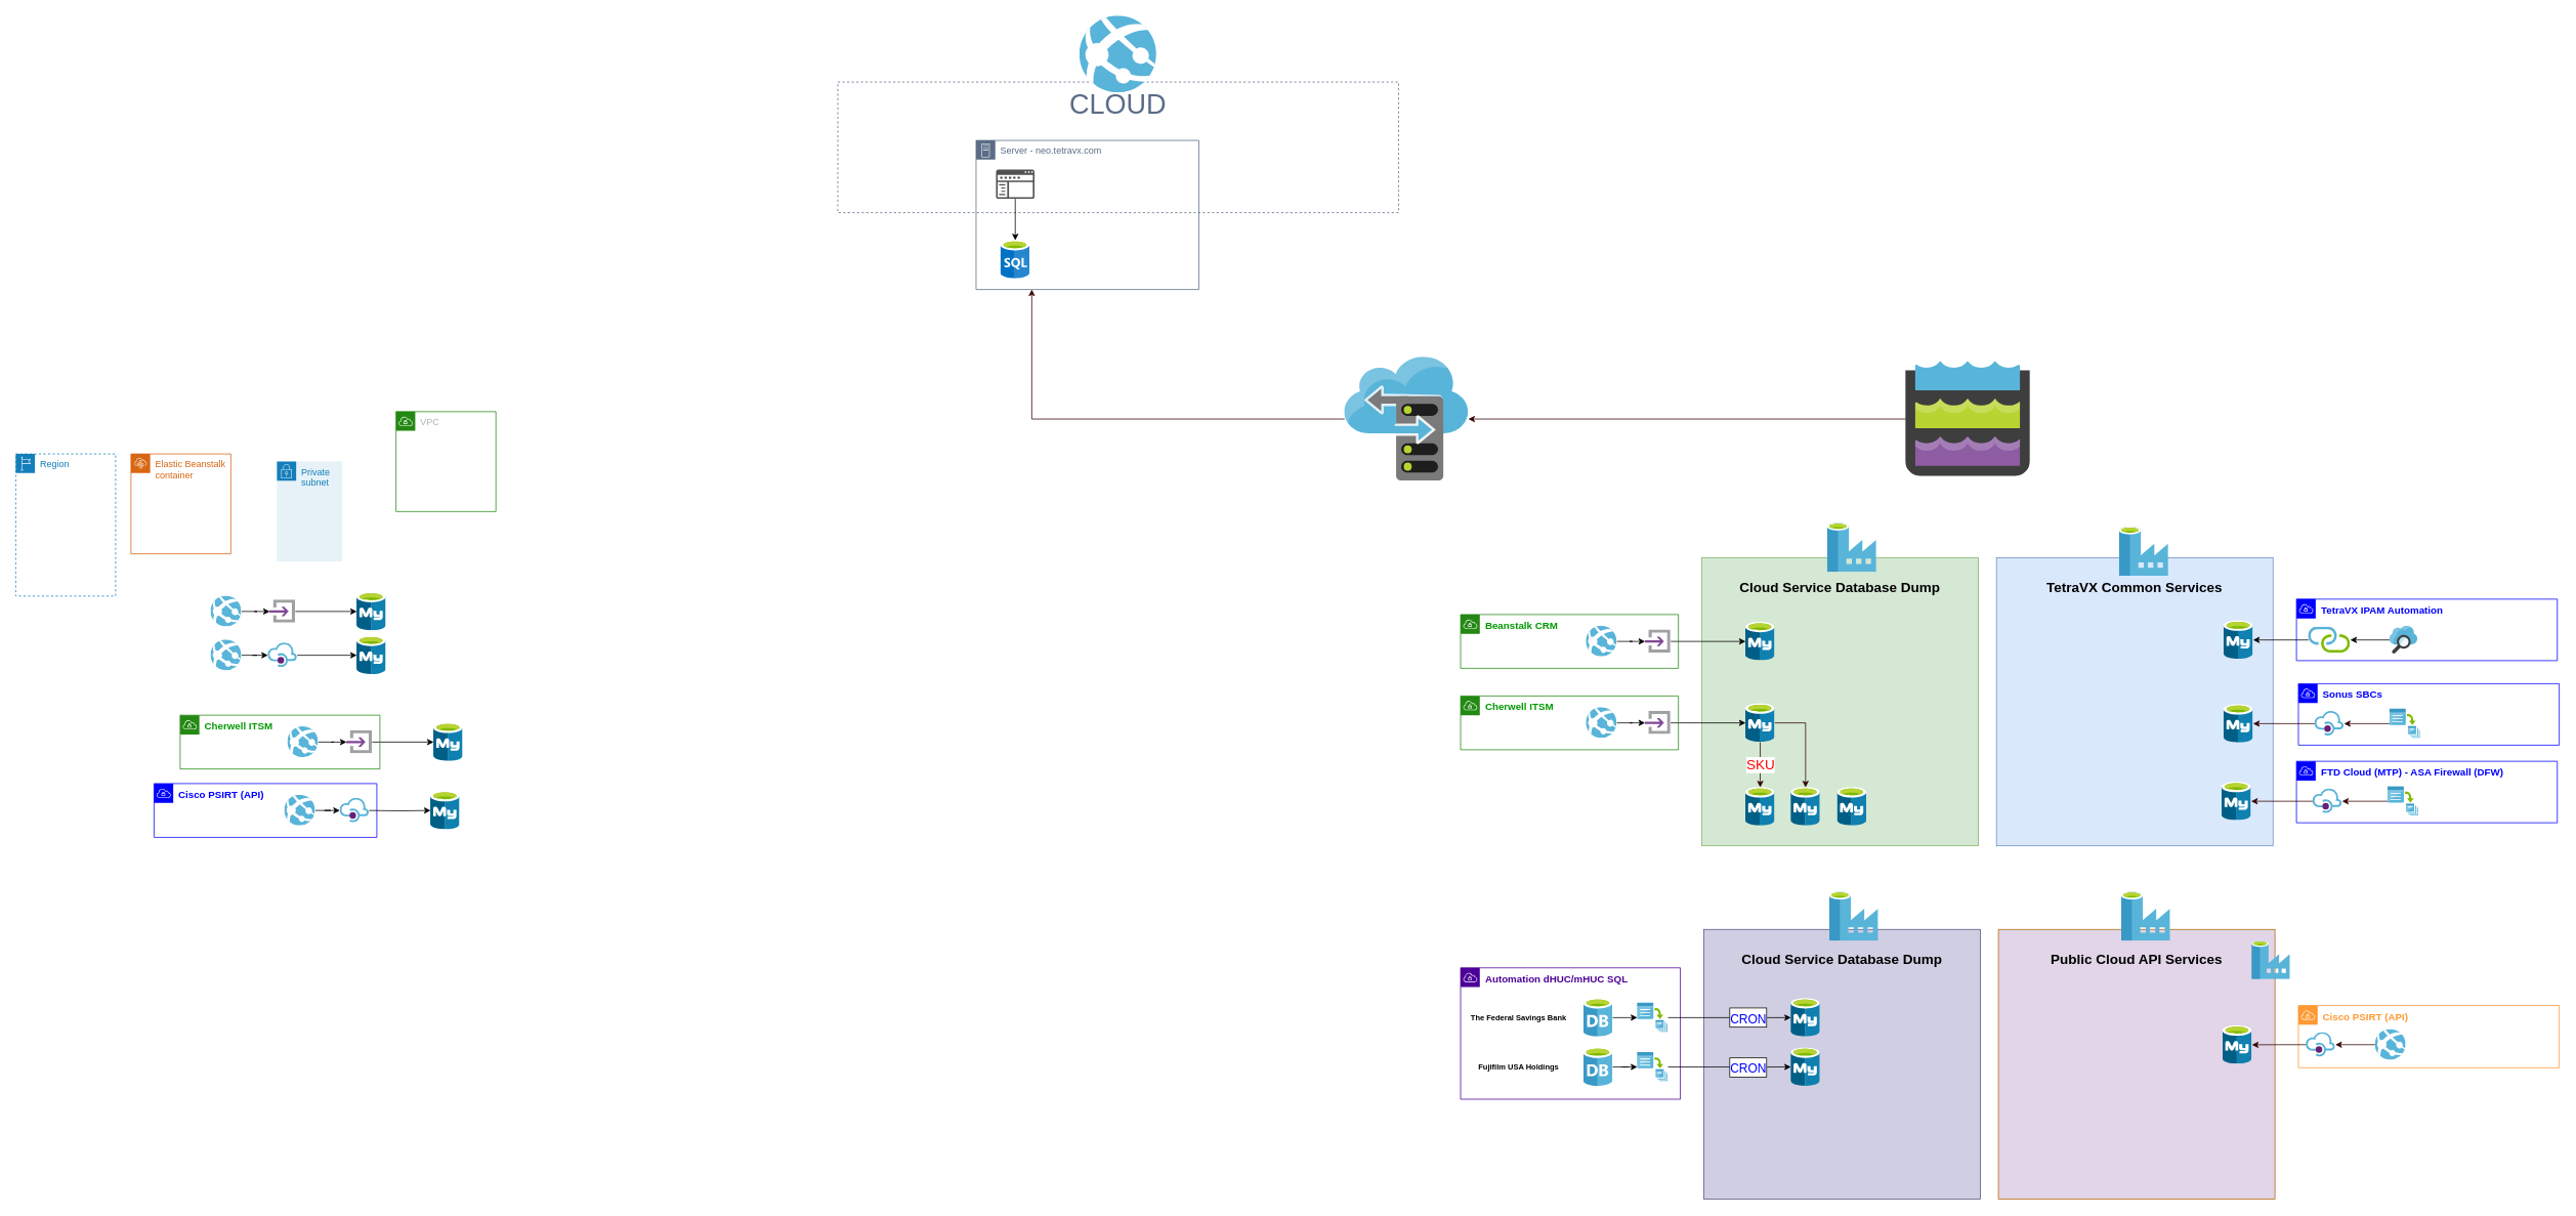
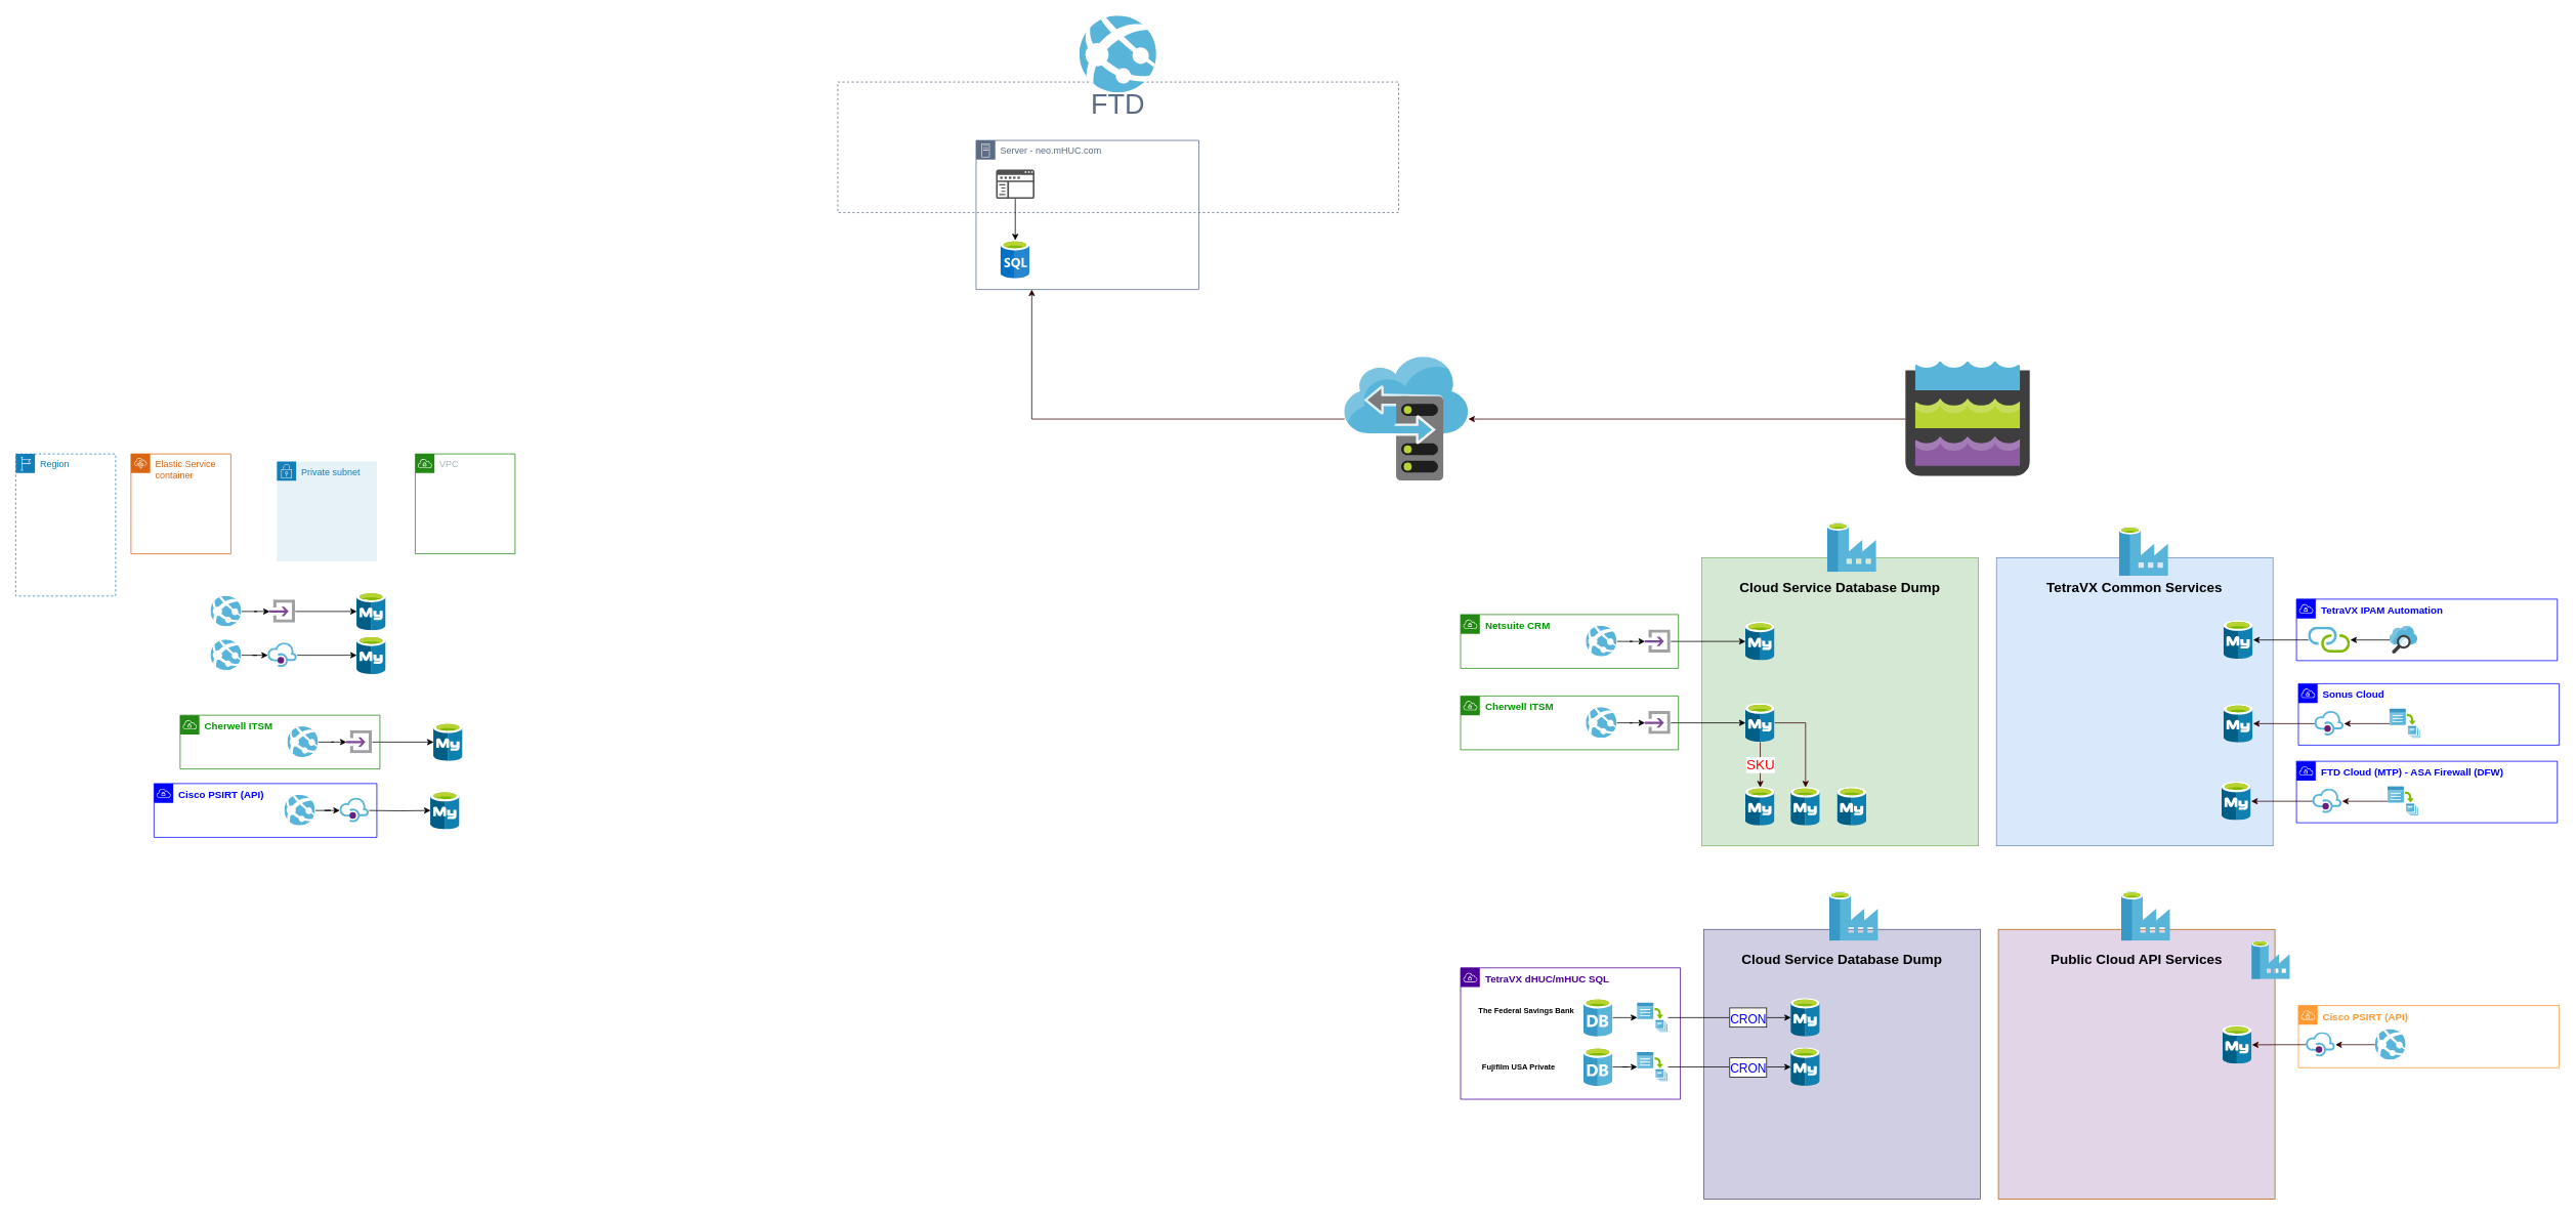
- <mxCell id="7" value="CLOUD" style="fillColor=none;strokeColor=#5A6C86;dashed=1;verticalAlign=top;fontStyle=0;fontColor=#5A6C86;fontSize=36;" vertex="1" parent="1"><mxGeometry x="1090" y="106" width="730" height="170" as="geometry" /></mxCell>
+ <mxCell id="7" value="FTD" style="fillColor=none;strokeColor=#5A6C86;dashed=1;verticalAlign=top;fontStyle=0;fontColor=#5A6C86;fontSize=36;" vertex="1" parent="1"><mxGeometry x="1090" y="106" width="730" height="170" as="geometry" /></mxCell>
- <mxCell id="12" value="Server - neo.tetravx.com&amp;nbsp;" style="points=[[0,0],[0.25,0],[0.5,0],[0.75,0],[1,0],[1,0.25],[1,0.5],[1,0.75],[1,1],[0.75,1],[0.5,1],[0.25,1],[0,1],[0,0.75],[0,0.5],[0,0.25]];outlineConnect=0;gradientColor=none;html=1;whiteSpace=wrap;fontSize=12;fontStyle=0;shape=mxgraph.aws4.group;grIcon=mxgraph.aws4.group_on_premise;strokeColor=#5A6C86;fillColor=none;verticalAlign=top;align=left;spacingLeft=30;fontColor=#5A6C86;dashed=0;" vertex="1" parent="1"><mxGeometry x="1270" y="182" width="290" height="194" as="geometry" /></mxCell>
+ <mxCell id="12" value="Server - neo.mHUC.com&amp;nbsp;" style="points=[[0,0],[0.25,0],[0.5,0],[0.75,0],[1,0],[1,0.25],[1,0.5],[1,0.75],[1,1],[0.75,1],[0.5,1],[0.25,1],[0,1],[0,0.75],[0,0.5],[0,0.25]];outlineConnect=0;gradientColor=none;html=1;whiteSpace=wrap;fontSize=12;fontStyle=0;shape=mxgraph.aws4.group;grIcon=mxgraph.aws4.group_on_premise;strokeColor=#5A6C86;fillColor=none;verticalAlign=top;align=left;spacingLeft=30;fontColor=#5A6C86;dashed=0;" vertex="1" parent="1"><mxGeometry x="1270" y="182" width="290" height="194" as="geometry" /></mxCell>
- <mxCell id="15" value="VPC" style="points=[[0,0],[0.25,0],[0.5,0],[0.75,0],[1,0],[1,0.25],[1,0.5],[1,0.75],[1,1],[0.75,1],[0.5,1],[0.25,1],[0,1],[0,0.75],[0,0.5],[0,0.25]];outlineConnect=0;gradientColor=none;html=1;whiteSpace=wrap;fontSize=12;fontStyle=0;shape=mxgraph.aws4.group;grIcon=mxgraph.aws4.group_vpc;strokeColor=#248814;fillColor=none;verticalAlign=top;align=left;spacingLeft=30;fontColor=#AAB7B8;dashed=0;" vertex="1" parent="1"><mxGeometry x="515" y="535" width="130" height="130" as="geometry" /></mxCell>
+ <mxCell id="15" value="VPC" style="points=[[0,0],[0.25,0],[0.5,0],[0.75,0],[1,0],[1,0.25],[1,0.5],[1,0.75],[1,1],[0.75,1],[0.5,1],[0.25,1],[0,1],[0,0.75],[0,0.5],[0,0.25]];outlineConnect=0;gradientColor=none;html=1;whiteSpace=wrap;fontSize=12;fontStyle=0;shape=mxgraph.aws4.group;grIcon=mxgraph.aws4.group_vpc;strokeColor=#248814;fillColor=none;verticalAlign=top;align=left;spacingLeft=30;fontColor=#AAB7B8;dashed=0;" vertex="1" parent="1"><mxGeometry x="540" y="590" width="130" height="130" as="geometry" /></mxCell>
- <mxCell id="14" value="Elastic Beanstalk container" style="points=[[0,0],[0.25,0],[0.5,0],[0.75,0],[1,0],[1,0.25],[1,0.5],[1,0.75],[1,1],[0.75,1],[0.5,1],[0.25,1],[0,1],[0,0.75],[0,0.5],[0,0.25]];outlineConnect=0;gradientColor=none;html=1;whiteSpace=wrap;fontSize=12;fontStyle=0;shape=mxgraph.aws4.group;grIcon=mxgraph.aws4.group_elastic_beanstalk;strokeColor=#D86613;fillColor=none;verticalAlign=top;align=left;spacingLeft=30;fontColor=#D86613;dashed=0;" vertex="1" parent="1"><mxGeometry x="170" y="590" width="130" height="130" as="geometry" /></mxCell>
+ <mxCell id="14" value="Elastic Service container" style="points=[[0,0],[0.25,0],[0.5,0],[0.75,0],[1,0],[1,0.25],[1,0.5],[1,0.75],[1,1],[0.75,1],[0.5,1],[0.25,1],[0,1],[0,0.75],[0,0.5],[0,0.25]];outlineConnect=0;gradientColor=none;html=1;whiteSpace=wrap;fontSize=12;fontStyle=0;shape=mxgraph.aws4.group;grIcon=mxgraph.aws4.group_elastic_beanstalk;strokeColor=#D86613;fillColor=none;verticalAlign=top;align=left;spacingLeft=30;fontColor=#D86613;dashed=0;" vertex="1" parent="1"><mxGeometry x="170" y="590" width="130" height="130" as="geometry" /></mxCell>
- <mxCell id="13" value="Private subnet" style="points=[[0,0],[0.25,0],[0.5,0],[0.75,0],[1,0],[1,0.25],[1,0.5],[1,0.75],[1,1],[0.75,1],[0.5,1],[0.25,1],[0,1],[0,0.75],[0,0.5],[0,0.25]];outlineConnect=0;gradientColor=none;html=1;whiteSpace=wrap;fontSize=12;fontStyle=0;shape=mxgraph.aws4.group;grIcon=mxgraph.aws4.group_security_group;grStroke=0;strokeColor=#147EBA;fillColor=#E6F2F8;verticalAlign=top;align=left;spacingLeft=30;fontColor=#147EBA;dashed=0;" vertex="1" parent="1"><mxGeometry x="360" y="600" width="85" height="130" as="geometry" /></mxCell>
+ <mxCell id="13" value="Private subnet" style="points=[[0,0],[0.25,0],[0.5,0],[0.75,0],[1,0],[1,0.25],[1,0.5],[1,0.75],[1,1],[0.75,1],[0.5,1],[0.25,1],[0,1],[0,0.75],[0,0.5],[0,0.25]];outlineConnect=0;gradientColor=none;html=1;whiteSpace=wrap;fontSize=12;fontStyle=0;shape=mxgraph.aws4.group;grIcon=mxgraph.aws4.group_security_group;grStroke=0;strokeColor=#147EBA;fillColor=#E6F2F8;verticalAlign=top;align=left;spacingLeft=30;fontColor=#147EBA;dashed=0;" vertex="1" parent="1"><mxGeometry x="360" y="600" width="130" height="130" as="geometry" /></mxCell>
- <mxCell id="61" value="&lt;font color=&quot;#009900&quot;&gt;&lt;span style=&quot;font-size: 13px&quot;&gt;&lt;b&gt;Beanstalk CRM&lt;/b&gt;&lt;/span&gt;&lt;/font&gt;" style="points=[[0,0],[0.25,0],[0.5,0],[0.75,0],[1,0],[1,0.25],[1,0.5],[1,0.75],[1,1],[0.75,1],[0.5,1],[0.25,1],[0,1],[0,0.75],[0,0.5],[0,0.25]];outlineConnect=0;gradientColor=none;html=1;whiteSpace=wrap;fontSize=12;fontStyle=0;shape=mxgraph.aws4.group;grIcon=mxgraph.aws4.group_vpc;strokeColor=#248814;fillColor=none;verticalAlign=top;align=left;spacingLeft=30;fontColor=#AAB7B8;dashed=0;" vertex="1" parent="1"><mxGeometry x="1900.68" y="799" width="283.5" height="70" as="geometry" /></mxCell>
+ <mxCell id="61" value="&lt;font color=&quot;#009900&quot;&gt;&lt;span style=&quot;font-size: 13px&quot;&gt;&lt;b&gt;Netsuite CRM&lt;/b&gt;&lt;/span&gt;&lt;/font&gt;" style="points=[[0,0],[0.25,0],[0.5,0],[0.75,0],[1,0],[1,0.25],[1,0.5],[1,0.75],[1,1],[0.75,1],[0.5,1],[0.25,1],[0,1],[0,0.75],[0,0.5],[0,0.25]];outlineConnect=0;gradientColor=none;html=1;whiteSpace=wrap;fontSize=12;fontStyle=0;shape=mxgraph.aws4.group;grIcon=mxgraph.aws4.group_vpc;strokeColor=#248814;fillColor=none;verticalAlign=top;align=left;spacingLeft=30;fontColor=#AAB7B8;dashed=0;" vertex="1" parent="1"><mxGeometry x="1900.68" y="799" width="283.5" height="70" as="geometry" /></mxCell>
- <mxCell id="89" value="&lt;b&gt;&lt;font style=&quot;font-size: 13px&quot; color=&quot;#0000ff&quot;&gt;Sonus SBCs&amp;nbsp;&lt;/font&gt;&lt;/b&gt;" style="points=[[0,0],[0.25,0],[0.5,0],[0.75,0],[1,0],[1,0.25],[1,0.5],[1,0.75],[1,1],[0.75,1],[0.5,1],[0.25,1],[0,1],[0,0.75],[0,0.5],[0,0.25]];outlineConnect=0;gradientColor=none;html=1;whiteSpace=wrap;fontSize=12;fontStyle=0;shape=mxgraph.aws4.group;grIcon=mxgraph.aws4.group_vpc;fillColor=none;verticalAlign=top;align=left;spacingLeft=30;fontColor=#AAB7B8;dashed=0;strokeColor=#0000FF;" vertex="1" parent="1"><mxGeometry x="2991.18" y="889" width="339.5" height="80" as="geometry" /></mxCell>
+ <mxCell id="89" value="&lt;b&gt;&lt;font style=&quot;font-size: 13px&quot; color=&quot;#0000ff&quot;&gt;Sonus Cloud&amp;nbsp;&lt;/font&gt;&lt;/b&gt;" style="points=[[0,0],[0.25,0],[0.5,0],[0.75,0],[1,0],[1,0.25],[1,0.5],[1,0.75],[1,1],[0.75,1],[0.5,1],[0.25,1],[0,1],[0,0.75],[0,0.5],[0,0.25]];outlineConnect=0;gradientColor=none;html=1;whiteSpace=wrap;fontSize=12;fontStyle=0;shape=mxgraph.aws4.group;grIcon=mxgraph.aws4.group_vpc;fillColor=none;verticalAlign=top;align=left;spacingLeft=30;fontColor=#AAB7B8;dashed=0;strokeColor=#0000FF;" vertex="1" parent="1"><mxGeometry x="2991.18" y="889" width="339.5" height="80" as="geometry" /></mxCell>
- <mxCell id="4" value="&lt;font color=&quot;#4c0099&quot;&gt;&lt;span style=&quot;font-size: 13px&quot;&gt;&lt;b&gt;Automation dHUC/mHUC SQL&lt;/b&gt;&lt;/span&gt;&lt;/font&gt;" style="points=[[0,0],[0.25,0],[0.5,0],[0.75,0],[1,0],[1,0.25],[1,0.5],[1,0.75],[1,1],[0.75,1],[0.5,1],[0.25,1],[0,1],[0,0.75],[0,0.5],[0,0.25]];outlineConnect=0;html=1;whiteSpace=wrap;fontSize=12;fontStyle=0;shape=mxgraph.aws4.group;grIcon=mxgraph.aws4.group_vpc;verticalAlign=top;align=left;spacingLeft=30;dashed=0;fillColor=none;fontColor=#0000FF;strokeColor=#4C0099;" vertex="1" parent="1"><mxGeometry x="1900.68" y="1258.8" width="286" height="171" as="geometry" /></mxCell>
+ <mxCell id="4" value="&lt;font color=&quot;#4c0099&quot;&gt;&lt;span style=&quot;font-size: 13px&quot;&gt;&lt;b&gt;TetraVX dHUC/mHUC SQL&lt;/b&gt;&lt;/span&gt;&lt;/font&gt;" style="points=[[0,0],[0.25,0],[0.5,0],[0.75,0],[1,0],[1,0.25],[1,0.5],[1,0.75],[1,1],[0.75,1],[0.5,1],[0.25,1],[0,1],[0,0.75],[0,0.5],[0,0.25]];outlineConnect=0;html=1;whiteSpace=wrap;fontSize=12;fontStyle=0;shape=mxgraph.aws4.group;grIcon=mxgraph.aws4.group_vpc;verticalAlign=top;align=left;spacingLeft=30;dashed=0;fillColor=none;fontColor=#0000FF;strokeColor=#4C0099;" vertex="1" parent="1"><mxGeometry x="1900.68" y="1258.8" width="286" height="171" as="geometry" /></mxCell>
- <mxCell id="71" value="The Federal Savings Bank" style="text;strokeColor=none;fillColor=none;html=1;fontSize=10;fontStyle=1;verticalAlign=middle;align=center;" vertex="1" parent="1"><mxGeometry x="1910.68" y="1313.6" width="130" height="20" as="geometry" /></mxCell>
+ <mxCell id="71" value="The Federal Savings Bank" style="text;strokeColor=none;fillColor=none;html=1;fontSize=10;fontStyle=1;verticalAlign=middle;align=center;" vertex="1" parent="1"><mxGeometry x="1920.68" y="1303.6" width="130" height="20" as="geometry" /></mxCell>
- <mxCell id="78" value="Fujifilm USA Holdings" style="text;strokeColor=none;fillColor=none;html=1;fontSize=10;fontStyle=1;verticalAlign=middle;align=center;" vertex="1" parent="1"><mxGeometry x="1910.68" y="1377.8" width="130" height="20" as="geometry" /></mxCell>
+ <mxCell id="78" value="Fujifilm USA Private" style="text;strokeColor=none;fillColor=none;html=1;fontSize=10;fontStyle=1;verticalAlign=middle;align=center;" vertex="1" parent="1"><mxGeometry x="1910.68" y="1377.8" width="130" height="20" as="geometry" /></mxCell>
